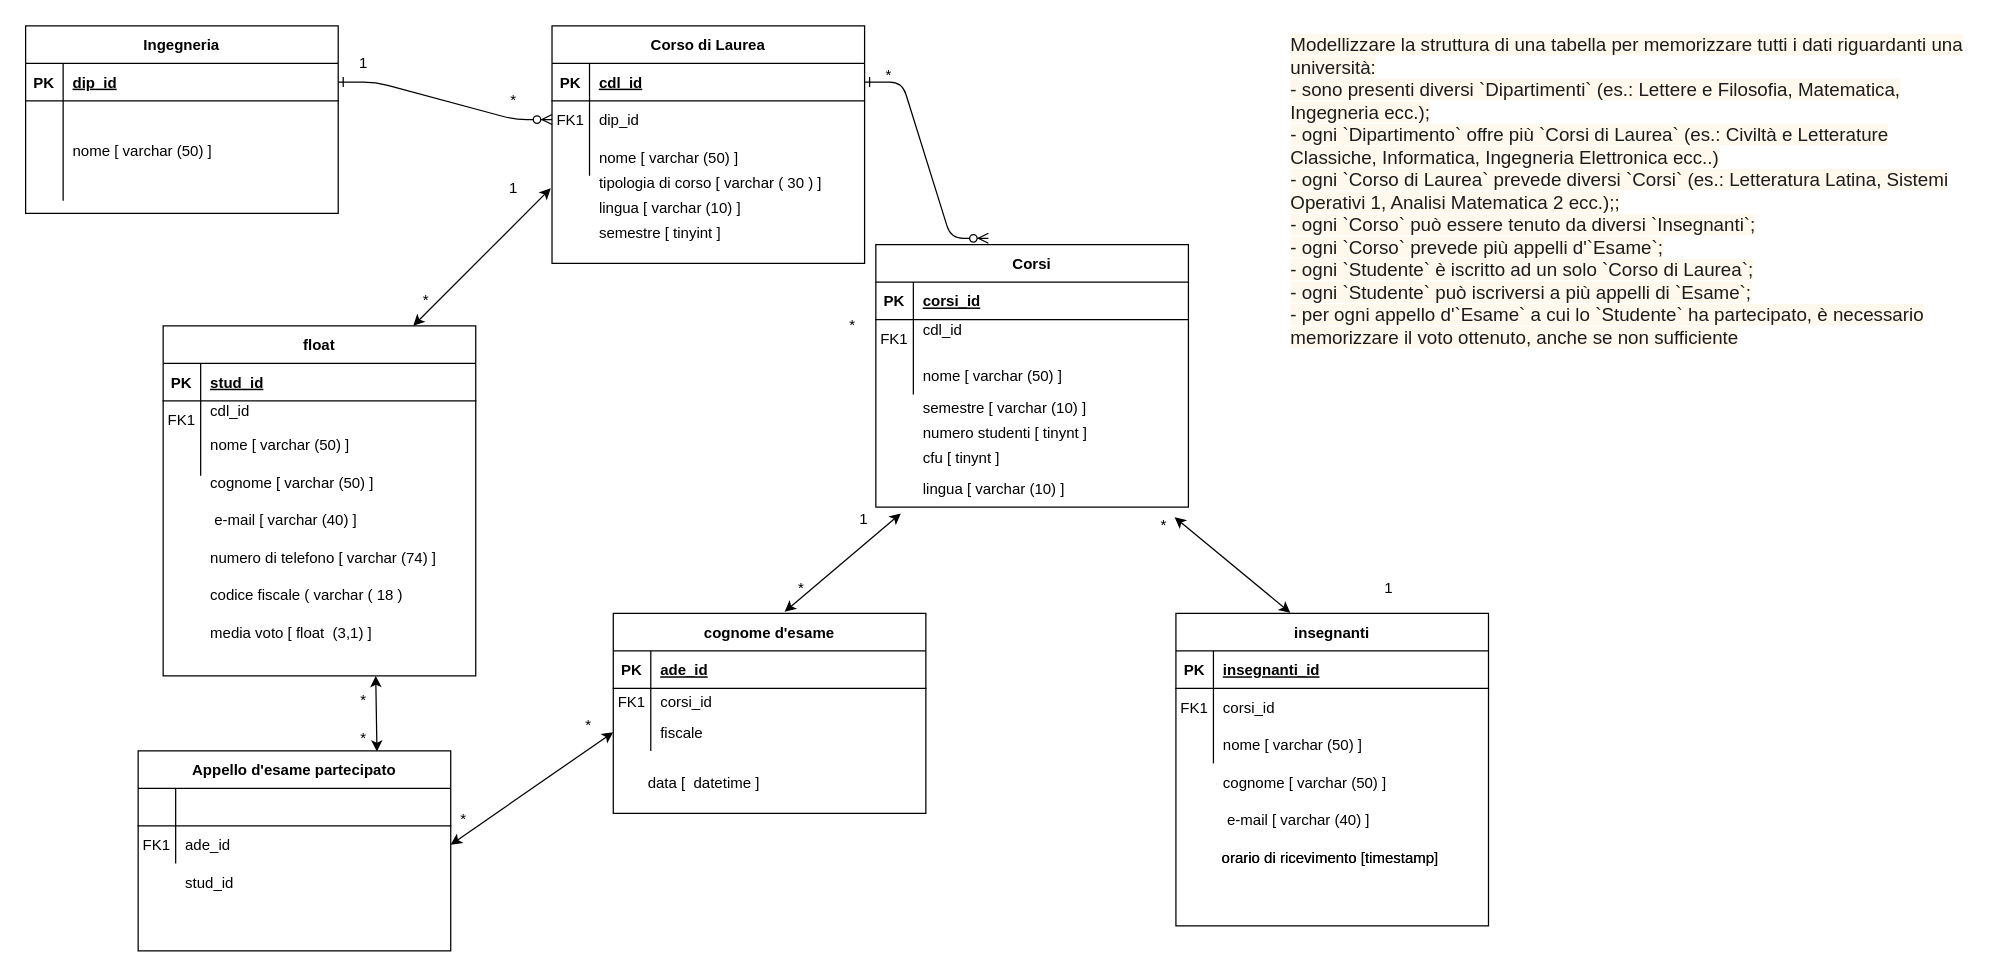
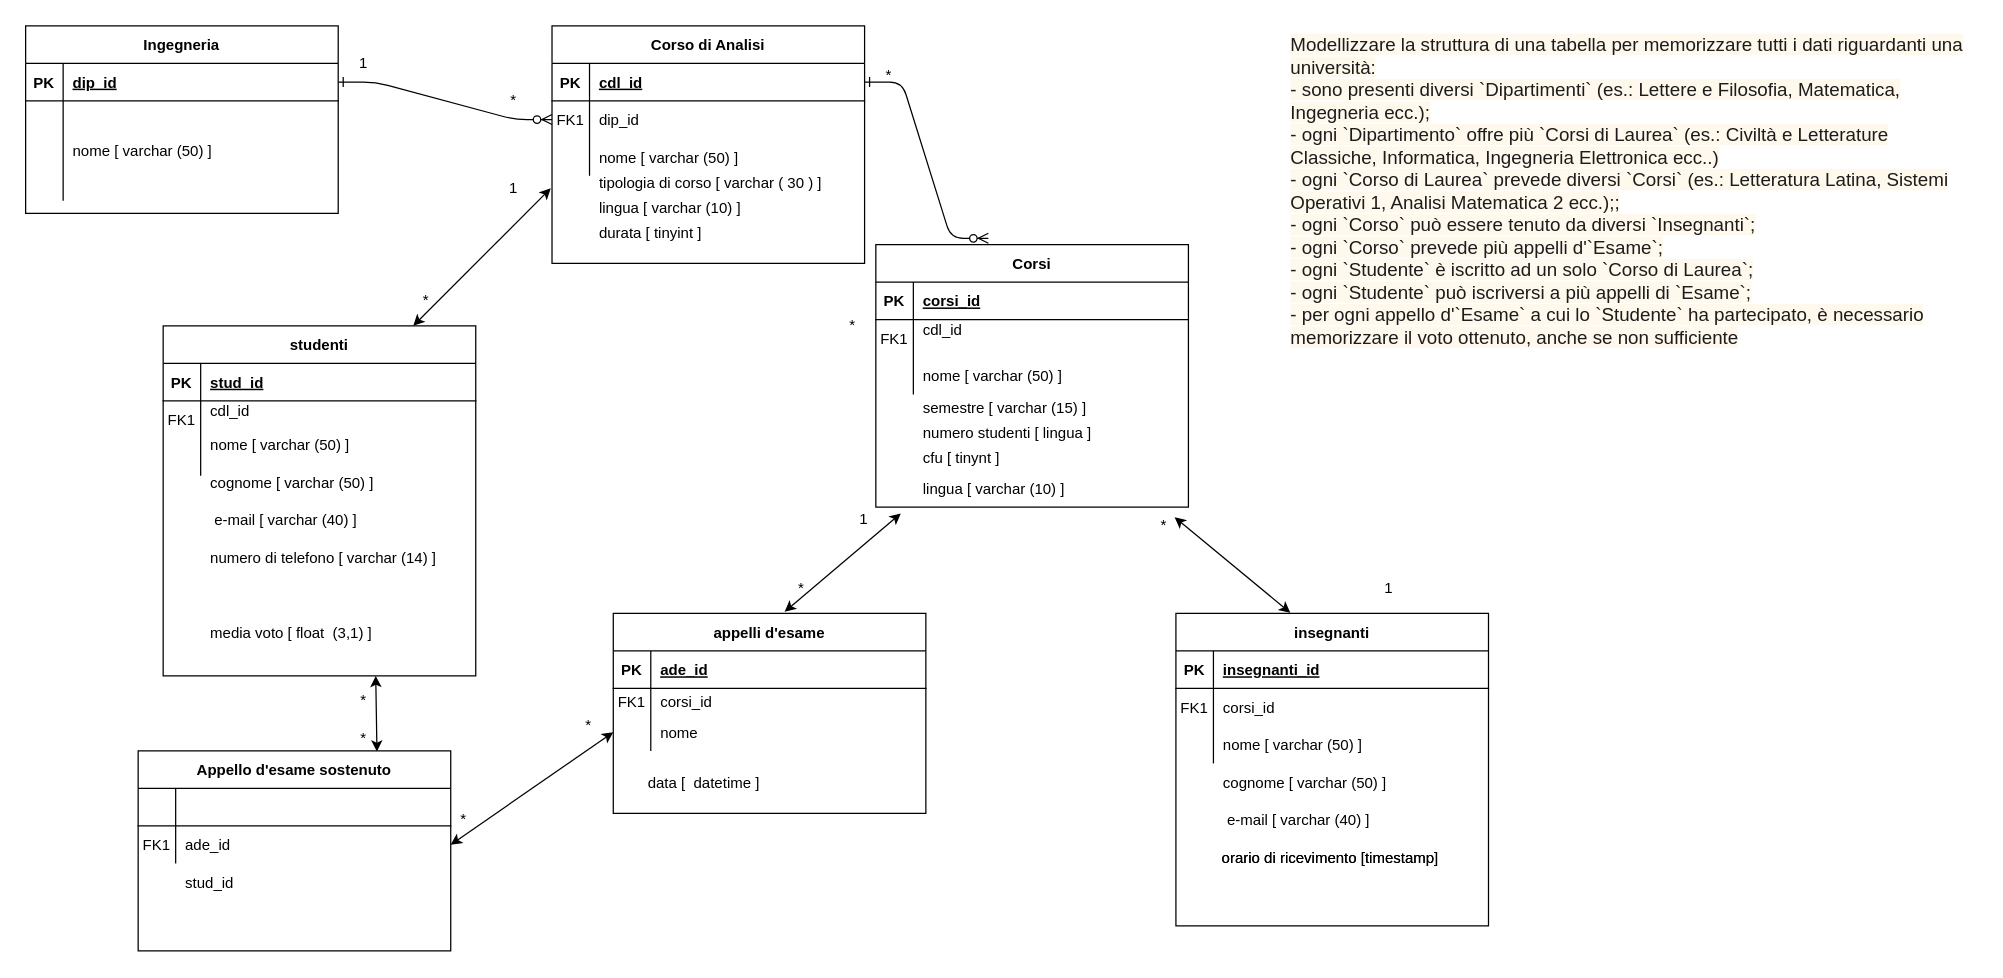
- <mxCell id="4" value="Corso di Laurea" style="shape=table;startSize=30;container=1;collapsible=1;childLayout=tableLayout;fixedRows=1;rowLines=0;fontStyle=1;align=center;resizeLast=1;" parent="1" vertex="1"><mxGeometry x="441" y="20" width="250" height="190" as="geometry" /></mxCell>
+ <mxCell id="4" value="Corso di Analisi" style="shape=table;startSize=30;container=1;collapsible=1;childLayout=tableLayout;fixedRows=1;rowLines=0;fontStyle=1;align=center;resizeLast=1;" parent="1" vertex="1"><mxGeometry x="441" y="20" width="250" height="190" as="geometry" /></mxCell>
- <mxCell id="105" value="semestre [ tinyint ]" style="shape=partialRectangle;overflow=hidden;connectable=0;fillColor=none;top=0;left=0;bottom=0;right=0;align=left;spacingLeft=6;" vertex="1" parent="1"><mxGeometry x="471" y="170" width="220" height="30" as="geometry"><mxRectangle width="220" height="30" as="alternateBounds" /></mxGeometry></mxCell>
+ <mxCell id="105" value="durata [ tinyint ]" style="shape=partialRectangle;overflow=hidden;connectable=0;fillColor=none;top=0;left=0;bottom=0;right=0;align=left;spacingLeft=6;" vertex="1" parent="1"><mxGeometry x="471" y="170" width="220" height="30" as="geometry"><mxRectangle width="220" height="30" as="alternateBounds" /></mxGeometry></mxCell>
- <mxCell id="61" value="float" style="shape=table;startSize=30;container=1;collapsible=1;childLayout=tableLayout;fixedRows=1;rowLines=0;fontStyle=1;align=center;resizeLast=1;" vertex="1" parent="1"><mxGeometry x="130" y="260" width="250" height="280" as="geometry" /></mxCell>
+ <mxCell id="61" value="studenti" style="shape=table;startSize=30;container=1;collapsible=1;childLayout=tableLayout;fixedRows=1;rowLines=0;fontStyle=1;align=center;resizeLast=1;" vertex="1" parent="1"><mxGeometry x="130" y="260" width="250" height="280" as="geometry" /></mxCell>
- <mxCell id="102" value="semestre [ varchar (10) ]" style="shape=partialRectangle;overflow=hidden;connectable=0;fillColor=none;top=0;left=0;bottom=0;right=0;align=left;spacingLeft=6;" vertex="1" parent="1"><mxGeometry x="730" y="310" width="220" height="30" as="geometry"><mxRectangle width="220" height="30" as="alternateBounds" /></mxGeometry></mxCell>
+ <mxCell id="102" value="semestre [ varchar (15) ]" style="shape=partialRectangle;overflow=hidden;connectable=0;fillColor=none;top=0;left=0;bottom=0;right=0;align=left;spacingLeft=6;" vertex="1" parent="1"><mxGeometry x="730" y="310" width="220" height="30" as="geometry"><mxRectangle width="220" height="30" as="alternateBounds" /></mxGeometry></mxCell>
- <mxCell id="100" value="numero studenti [ tinynt ]" style="shape=partialRectangle;overflow=hidden;connectable=0;fillColor=none;top=0;left=0;bottom=0;right=0;align=left;spacingLeft=6;" vertex="1" parent="1"><mxGeometry x="730" y="330" width="220" height="30" as="geometry"><mxRectangle width="220" height="30" as="alternateBounds" /></mxGeometry></mxCell>
+ <mxCell id="100" value="numero studenti [ lingua ]" style="shape=partialRectangle;overflow=hidden;connectable=0;fillColor=none;top=0;left=0;bottom=0;right=0;align=left;spacingLeft=6;" vertex="1" parent="1"><mxGeometry x="730" y="330" width="220" height="30" as="geometry"><mxRectangle width="220" height="30" as="alternateBounds" /></mxGeometry></mxCell>
- <mxCell id="93" value="numero di telefono [ varchar (74) ]" style="shape=partialRectangle;overflow=hidden;connectable=0;fillColor=none;top=0;left=0;bottom=0;right=0;align=left;spacingLeft=6;" vertex="1" parent="1"><mxGeometry x="160" y="430" width="220" height="30" as="geometry"><mxRectangle width="220" height="30" as="alternateBounds" /></mxGeometry></mxCell>
+ <mxCell id="93" value="numero di telefono [ varchar (14) ]" style="shape=partialRectangle;overflow=hidden;connectable=0;fillColor=none;top=0;left=0;bottom=0;right=0;align=left;spacingLeft=6;" vertex="1" parent="1"><mxGeometry x="160" y="430" width="220" height="30" as="geometry"><mxRectangle width="220" height="30" as="alternateBounds" /></mxGeometry></mxCell>
- <mxCell id="97" value="codice fiscale ( varchar ( 18 )" style="shape=partialRectangle;overflow=hidden;connectable=0;fillColor=none;top=0;left=0;bottom=0;right=0;align=left;spacingLeft=6;" vertex="1" parent="1"><mxGeometry x="160" y="460" width="220" height="30" as="geometry"><mxRectangle width="220" height="30" as="alternateBounds" /></mxGeometry></mxCell>
- <mxCell id="48" value="cognome d'esame" style="shape=table;startSize=30;container=1;collapsible=1;childLayout=tableLayout;fixedRows=1;rowLines=0;fontStyle=1;align=center;resizeLast=1;" vertex="1" parent="1"><mxGeometry x="490" y="490" width="250" height="160" as="geometry" /></mxCell>
+ <mxCell id="48" value="appelli d'esame" style="shape=table;startSize=30;container=1;collapsible=1;childLayout=tableLayout;fixedRows=1;rowLines=0;fontStyle=1;align=center;resizeLast=1;" vertex="1" parent="1"><mxGeometry x="490" y="490" width="250" height="160" as="geometry" /></mxCell>
- <mxCell id="57" value="fiscale" style="shape=partialRectangle;overflow=hidden;connectable=0;fillColor=none;top=0;left=0;bottom=0;right=0;align=left;spacingLeft=6;" vertex="1" parent="55"><mxGeometry x="30" width="220" height="30" as="geometry"><mxRectangle width="220" height="30" as="alternateBounds" /></mxGeometry></mxCell>
+ <mxCell id="57" value="nome" style="shape=partialRectangle;overflow=hidden;connectable=0;fillColor=none;top=0;left=0;bottom=0;right=0;align=left;spacingLeft=6;" vertex="1" parent="55"><mxGeometry x="30" width="220" height="30" as="geometry"><mxRectangle width="220" height="30" as="alternateBounds" /></mxGeometry></mxCell>
- <mxCell id="73" value="Appello d'esame partecipato" style="shape=table;startSize=30;container=1;collapsible=1;childLayout=tableLayout;fixedRows=1;rowLines=0;fontStyle=1;align=center;resizeLast=1;" vertex="1" parent="1"><mxGeometry x="110" y="600" width="250" height="160" as="geometry" /></mxCell>
+ <mxCell id="73" value="Appello d'esame sostenuto" style="shape=table;startSize=30;container=1;collapsible=1;childLayout=tableLayout;fixedRows=1;rowLines=0;fontStyle=1;align=center;resizeLast=1;" vertex="1" parent="1"><mxGeometry x="110" y="600" width="250" height="160" as="geometry" /></mxCell>
